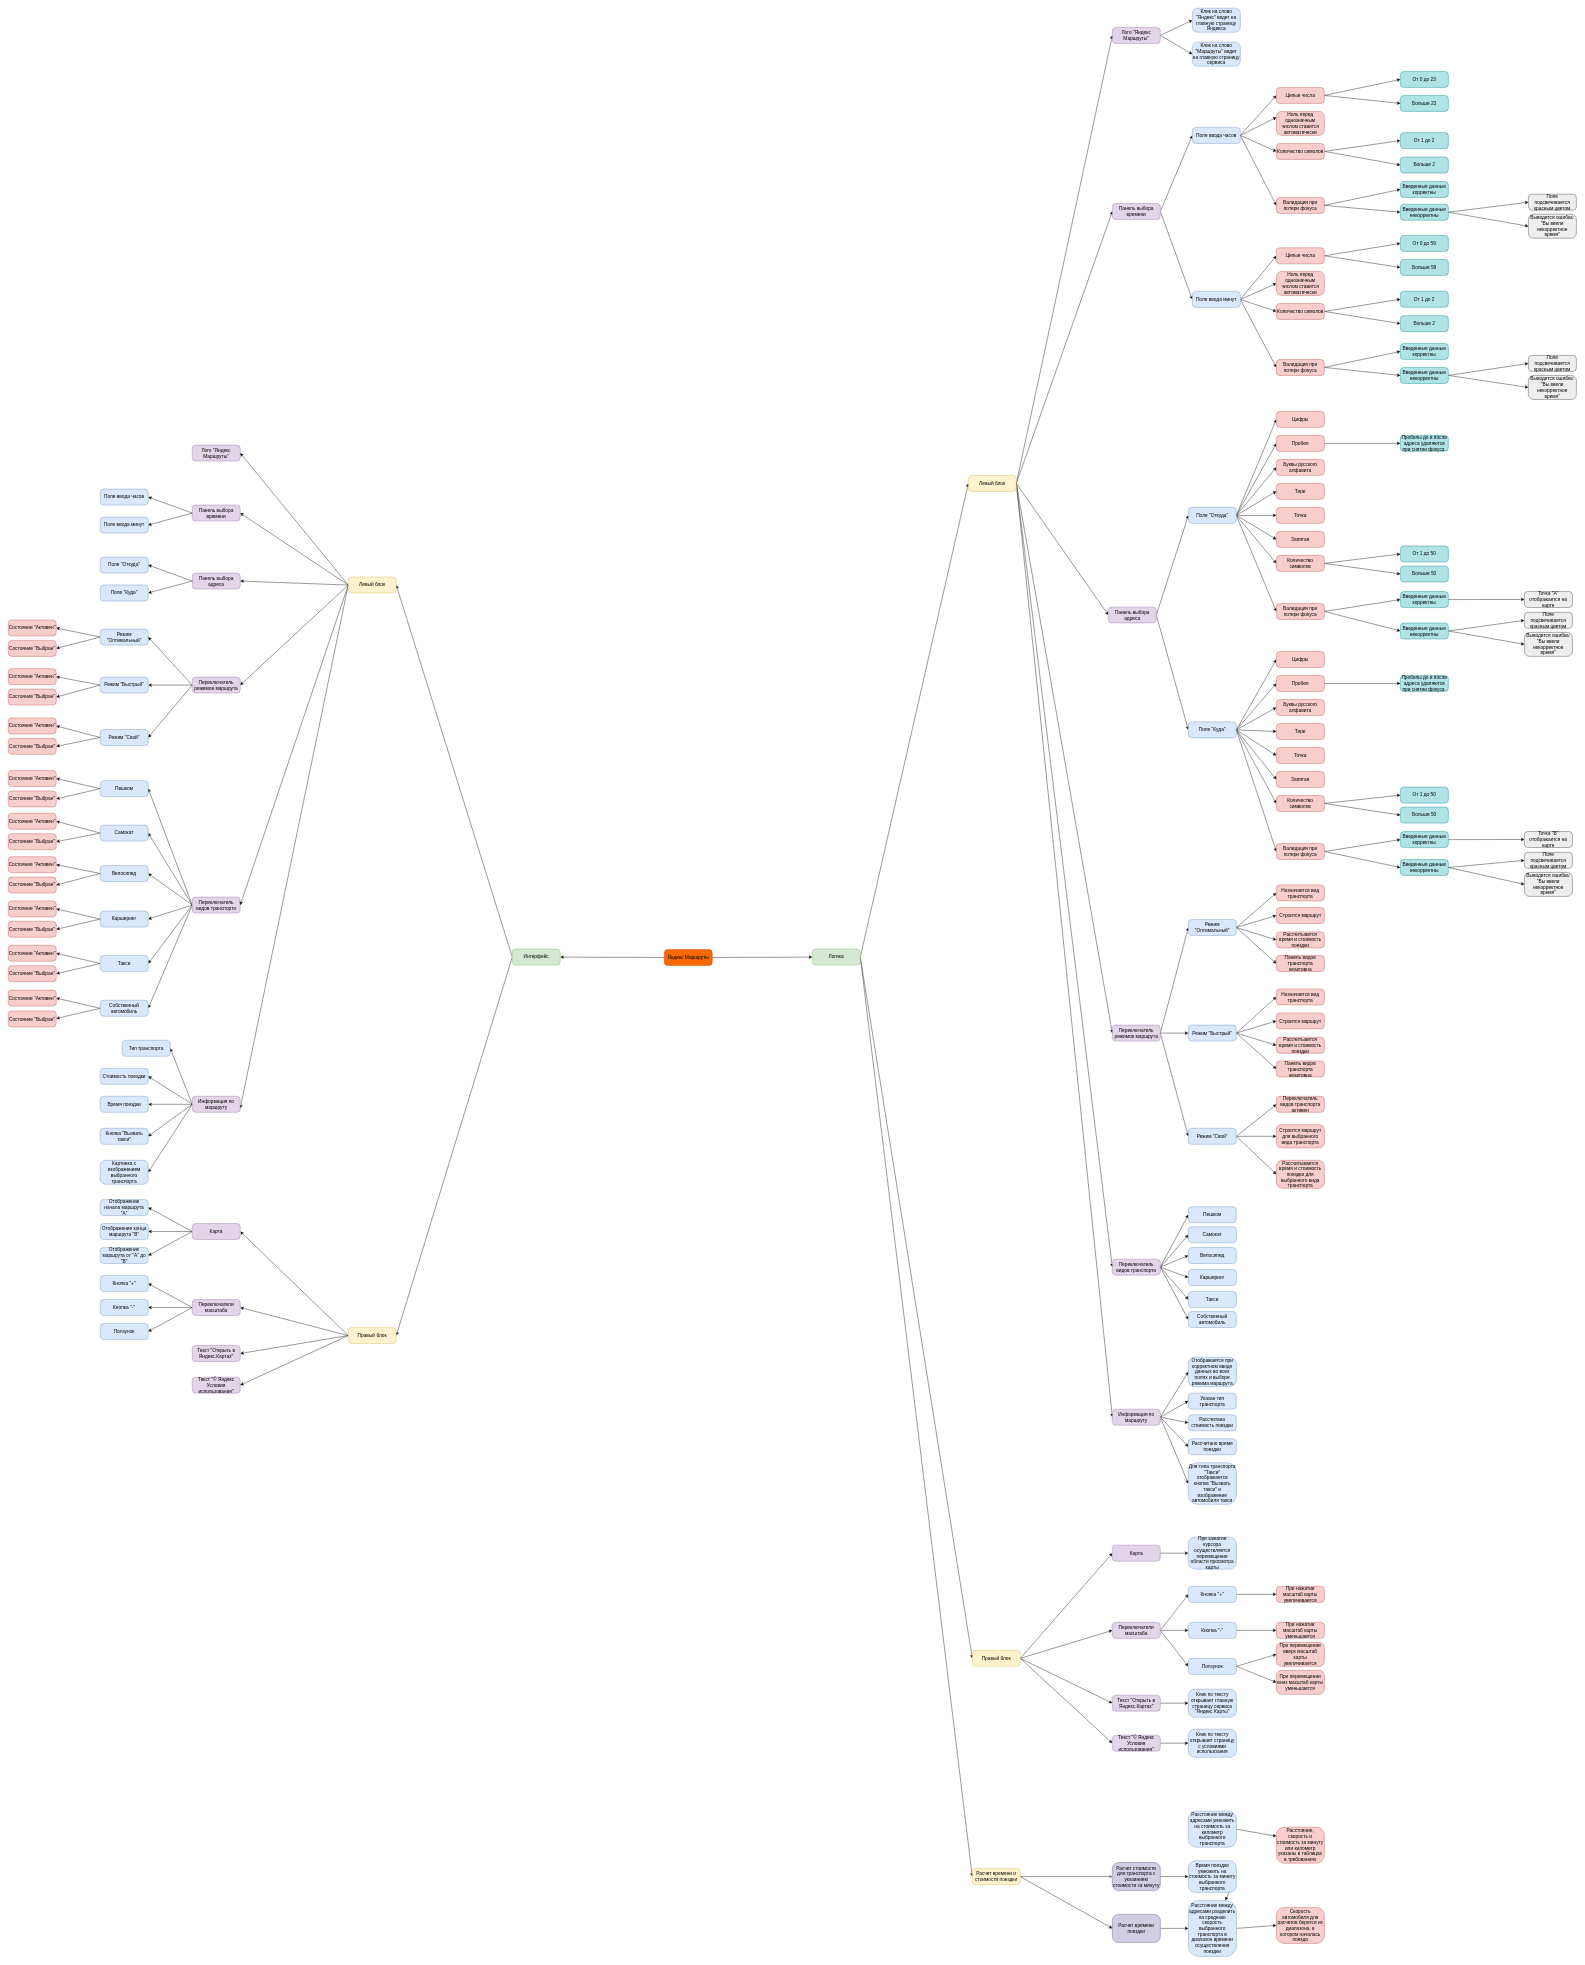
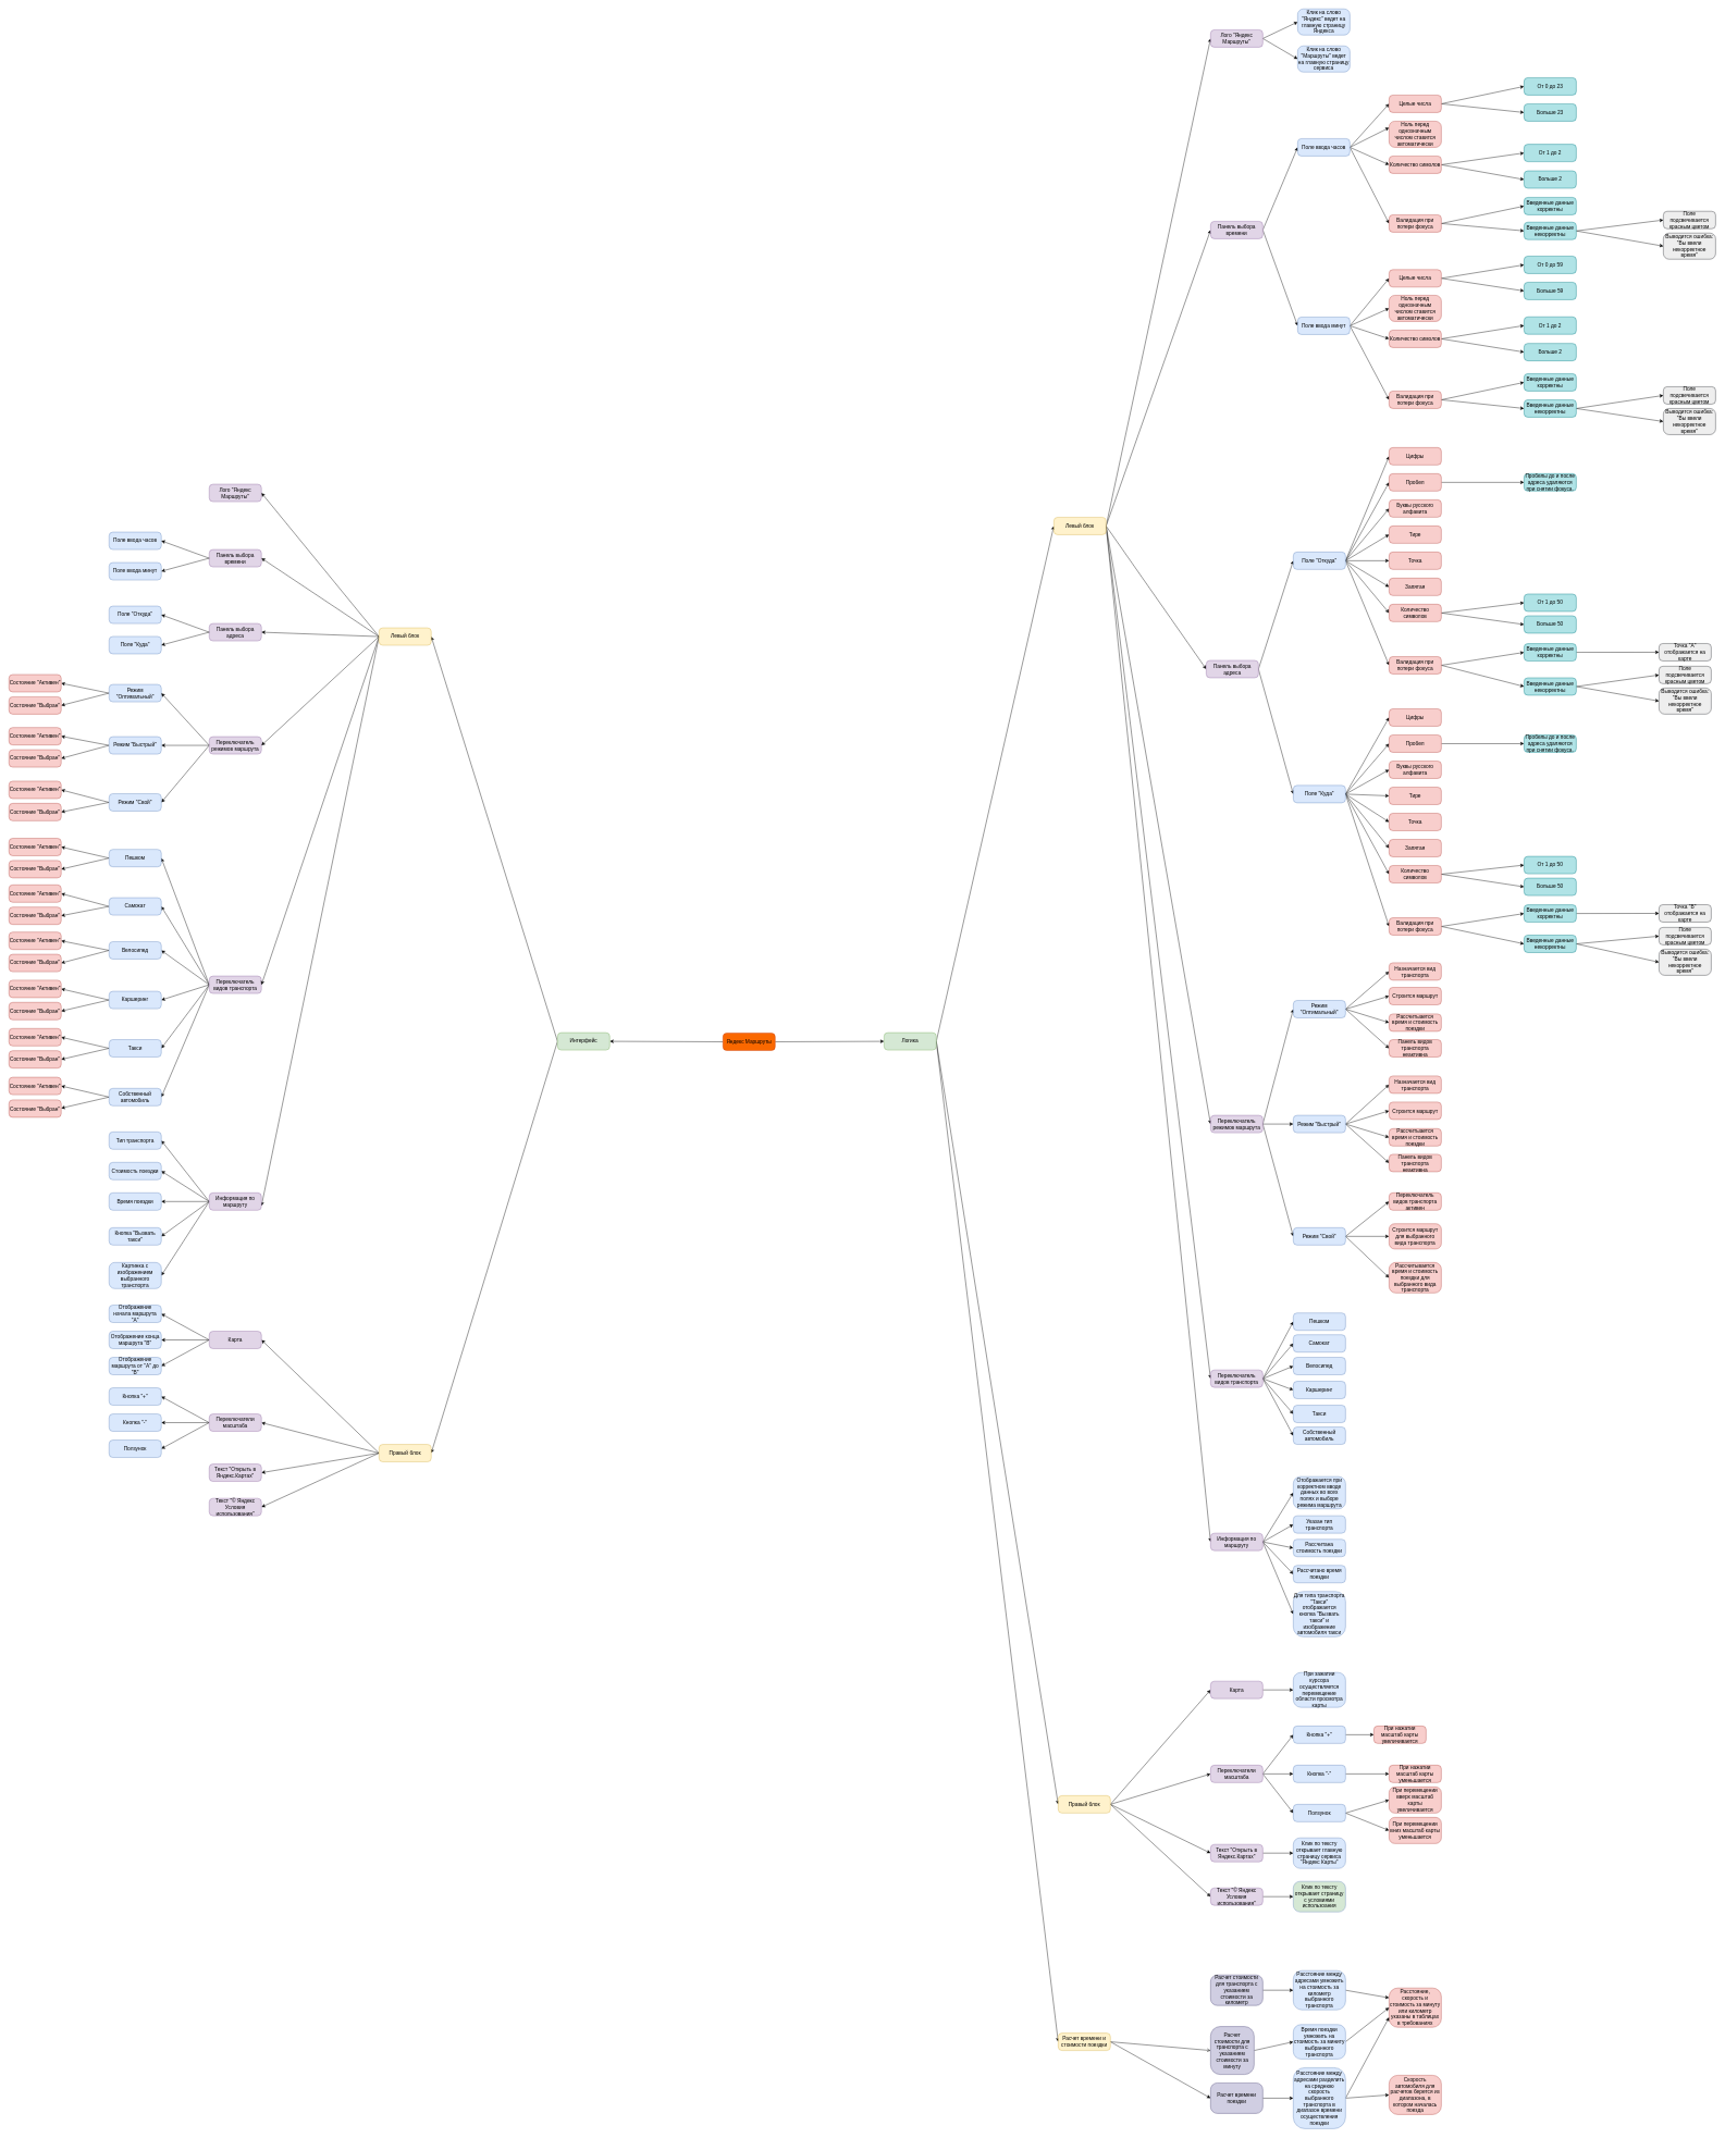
- <mxCell id="95" value="Тип транспорта" style="rounded=1;whiteSpace=wrap;html=1;arcSize=22;fillColor=#dae8fc;strokeColor=#6c8ebf;" parent="1" vertex="1"><mxGeometry x="305" y="2600" width="120" height="40" as="geometry" /></mxCell>
+ <mxCell id="95" value="Тип транспорта" style="rounded=1;whiteSpace=wrap;html=1;arcSize=22;fillColor=#dae8fc;strokeColor=#6c8ebf;" parent="1" vertex="1"><mxGeometry x="250" y="2600" width="120" height="40" as="geometry" /></mxCell>
- <mxCell id="297" value="При нажатии масштаб карты увеличивается" style="rounded=1;whiteSpace=wrap;html=1;arcSize=22;fillColor=#f8cecc;strokeColor=#b85450;" parent="1" vertex="1"><mxGeometry x="3190" y="3965" width="120" height="40" as="geometry" /></mxCell>
+ <mxCell id="297" value="При нажатии масштаб карты увеличивается" style="rounded=1;whiteSpace=wrap;html=1;arcSize=22;fillColor=#f8cecc;strokeColor=#b85450;" parent="1" vertex="1"><mxGeometry x="3155" y="3965" width="120" height="40" as="geometry" /></mxCell>
- <mxCell id="289" value="Клик по тексту открывает страницу с условиями использоания" style="rounded=1;whiteSpace=wrap;html=1;arcSize=22;fillColor=#dae8fc;strokeColor=#6c8ebf;" parent="1" vertex="1"><mxGeometry x="2970" y="4322" width="120" height="70" as="geometry" /></mxCell>
+ <mxCell id="289" value="Клик по тексту открывает страницу с условиями использоания" style="rounded=1;whiteSpace=wrap;html=1;arcSize=22;fillColor=#d5e8d4;strokeColor=#6c8ebf;" parent="1" vertex="1"><mxGeometry x="2970" y="4322" width="120" height="70" as="geometry" /></mxCell>
+ <mxCell id="328" value="Расчет стоимости для транспорта с указанием стоимости за километр" style="rounded=1;whiteSpace=wrap;html=1;arcSize=22;fillColor=#d0cee2;strokeColor=#56517e;" parent="1" vertex="1"><mxGeometry x="2780" y="4537" width="120" height="70" as="geometry" /></mxCell>
+ <mxCell id="327" style="rounded=0;orthogonalLoop=1;jettySize=auto;html=1;exitX=1;exitY=0.5;exitDx=0;exitDy=0;entryX=0;entryY=0.5;entryDx=0;entryDy=0;" parent="1" source="328" target="332" edge="1"><mxGeometry relative="1" as="geometry" /></mxCell>
+ <mxCell id="338" style="rounded=0;orthogonalLoop=1;jettySize=auto;html=1;exitX=1;exitY=0.5;exitDx=0;exitDy=0;entryX=0;entryY=0.75;entryDx=0;entryDy=0;" parent="1" source="339" target="325" edge="1"><mxGeometry relative="1" as="geometry" /></mxCell>
- <mxCell id="330" value="Расчет стоимости для транспорта с указанием стоимости за минуту" style="rounded=1;whiteSpace=wrap;html=1;arcSize=22;fillColor=#d0cee2;strokeColor=#56517e;" parent="1" vertex="1"><mxGeometry x="2780" y="4655.5" width="120" height="70" as="geometry" /></mxCell>
+ <mxCell id="330" value="Расчет стоимости для транспорта с указанием стоимости за минуту" style="rounded=1;whiteSpace=wrap;html=1;arcSize=22;fillColor=#d0cee2;strokeColor=#56517e;" parent="1" vertex="1"><mxGeometry x="2780" y="4655.5" width="100" height="110" as="geometry" /></mxCell>
- <mxCell id="333" style="rounded=0;orthogonalLoop=1;jettySize=auto;html=1;exitX=1;exitY=0.5;exitDx=0;exitDy=0;" parent="1" source="334" target="339" edge="1"><mxGeometry relative="1" as="geometry" /></mxCell>
+ <mxCell id="333" style="rounded=0;orthogonalLoop=1;jettySize=auto;html=1;exitX=1;exitY=0.5;exitDx=0;exitDy=0;entryX=0;entryY=0.5;entryDx=0;entryDy=0;" parent="1" source="334" target="325" edge="1"><mxGeometry relative="1" as="geometry" /></mxCell>
